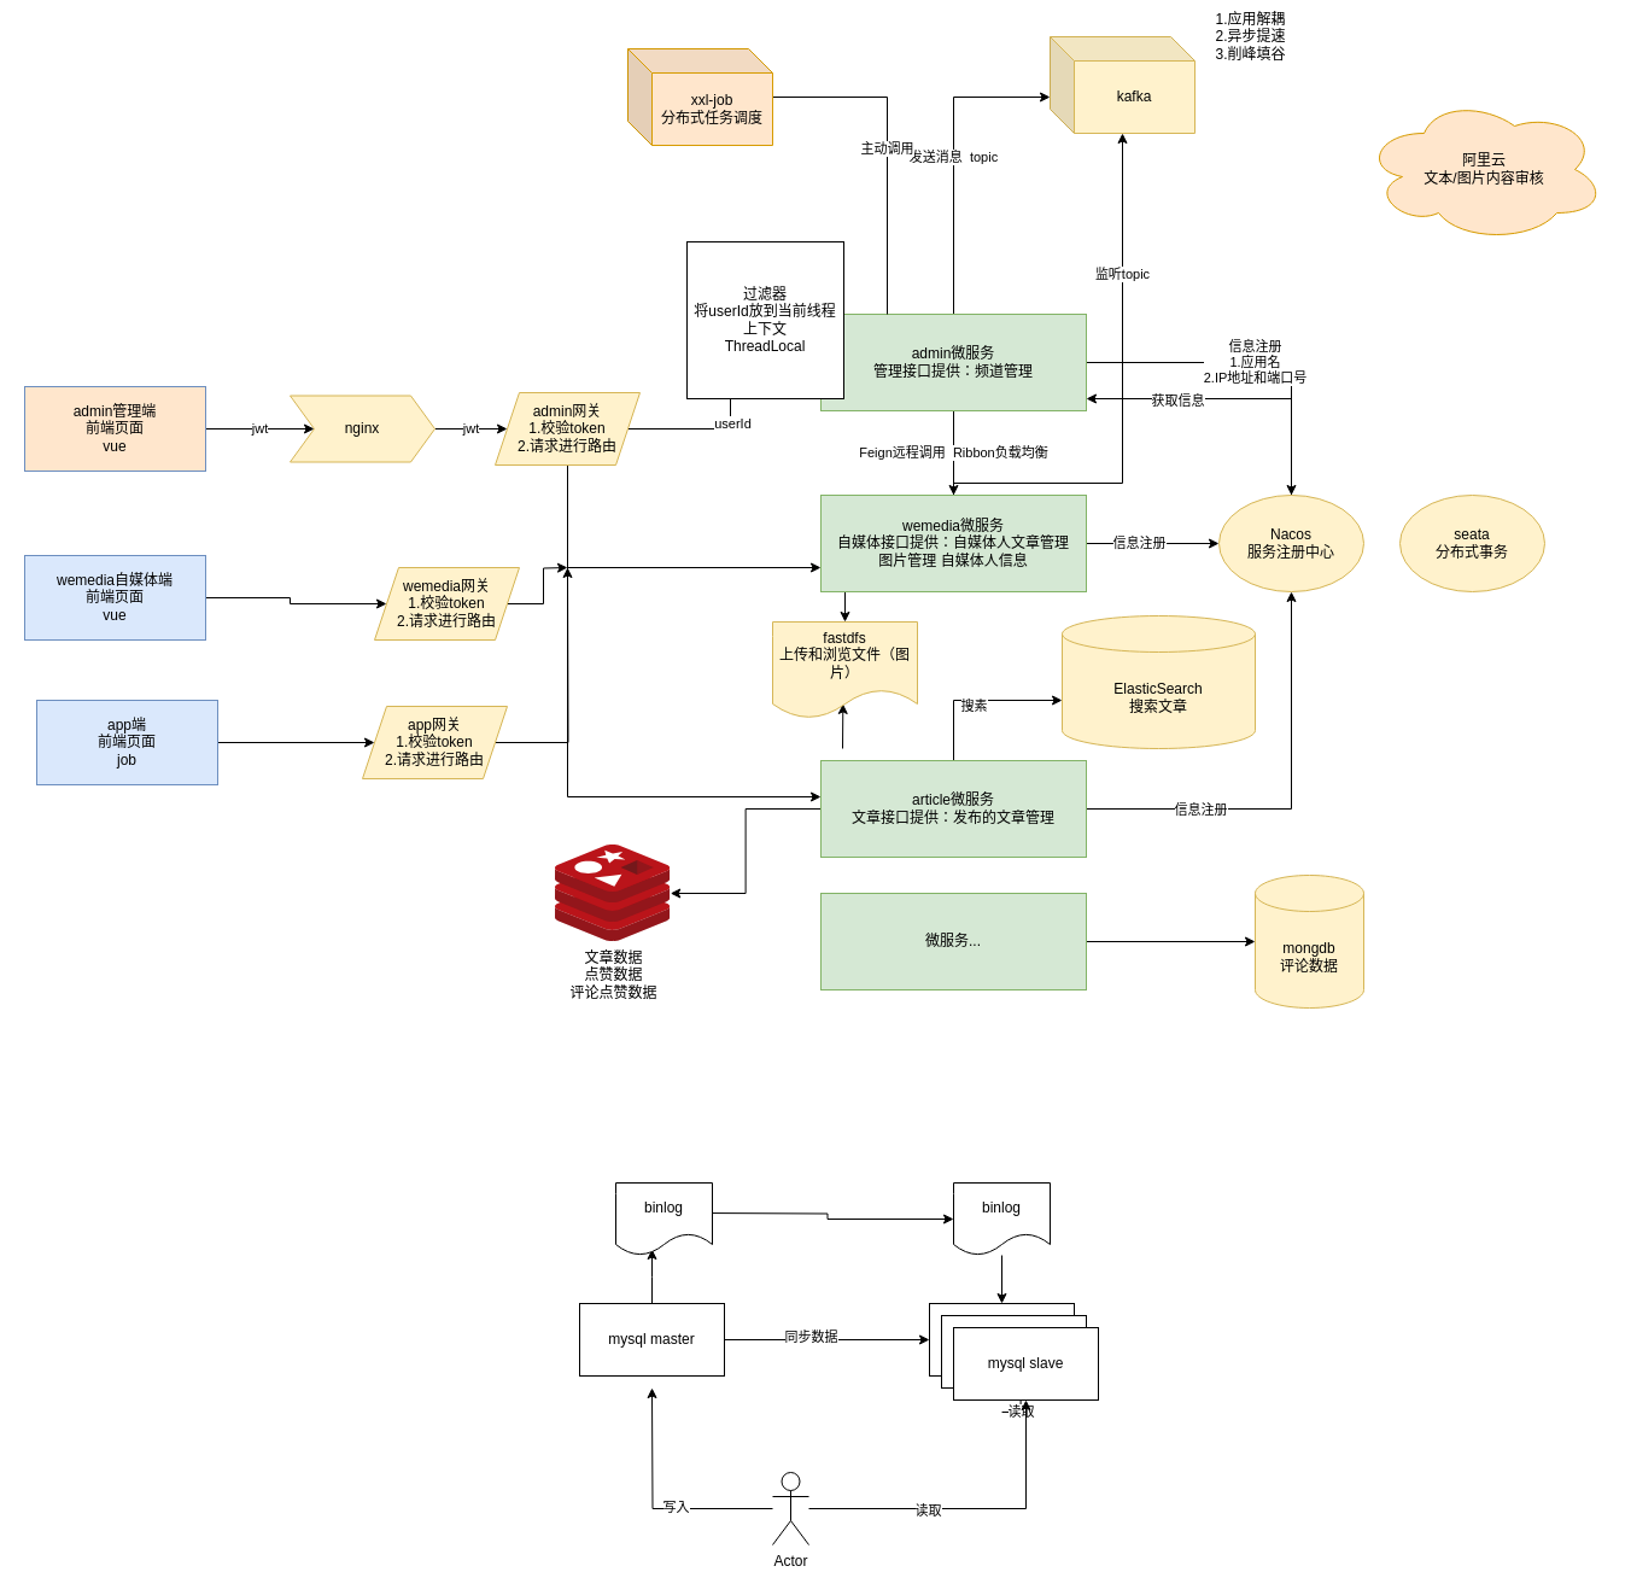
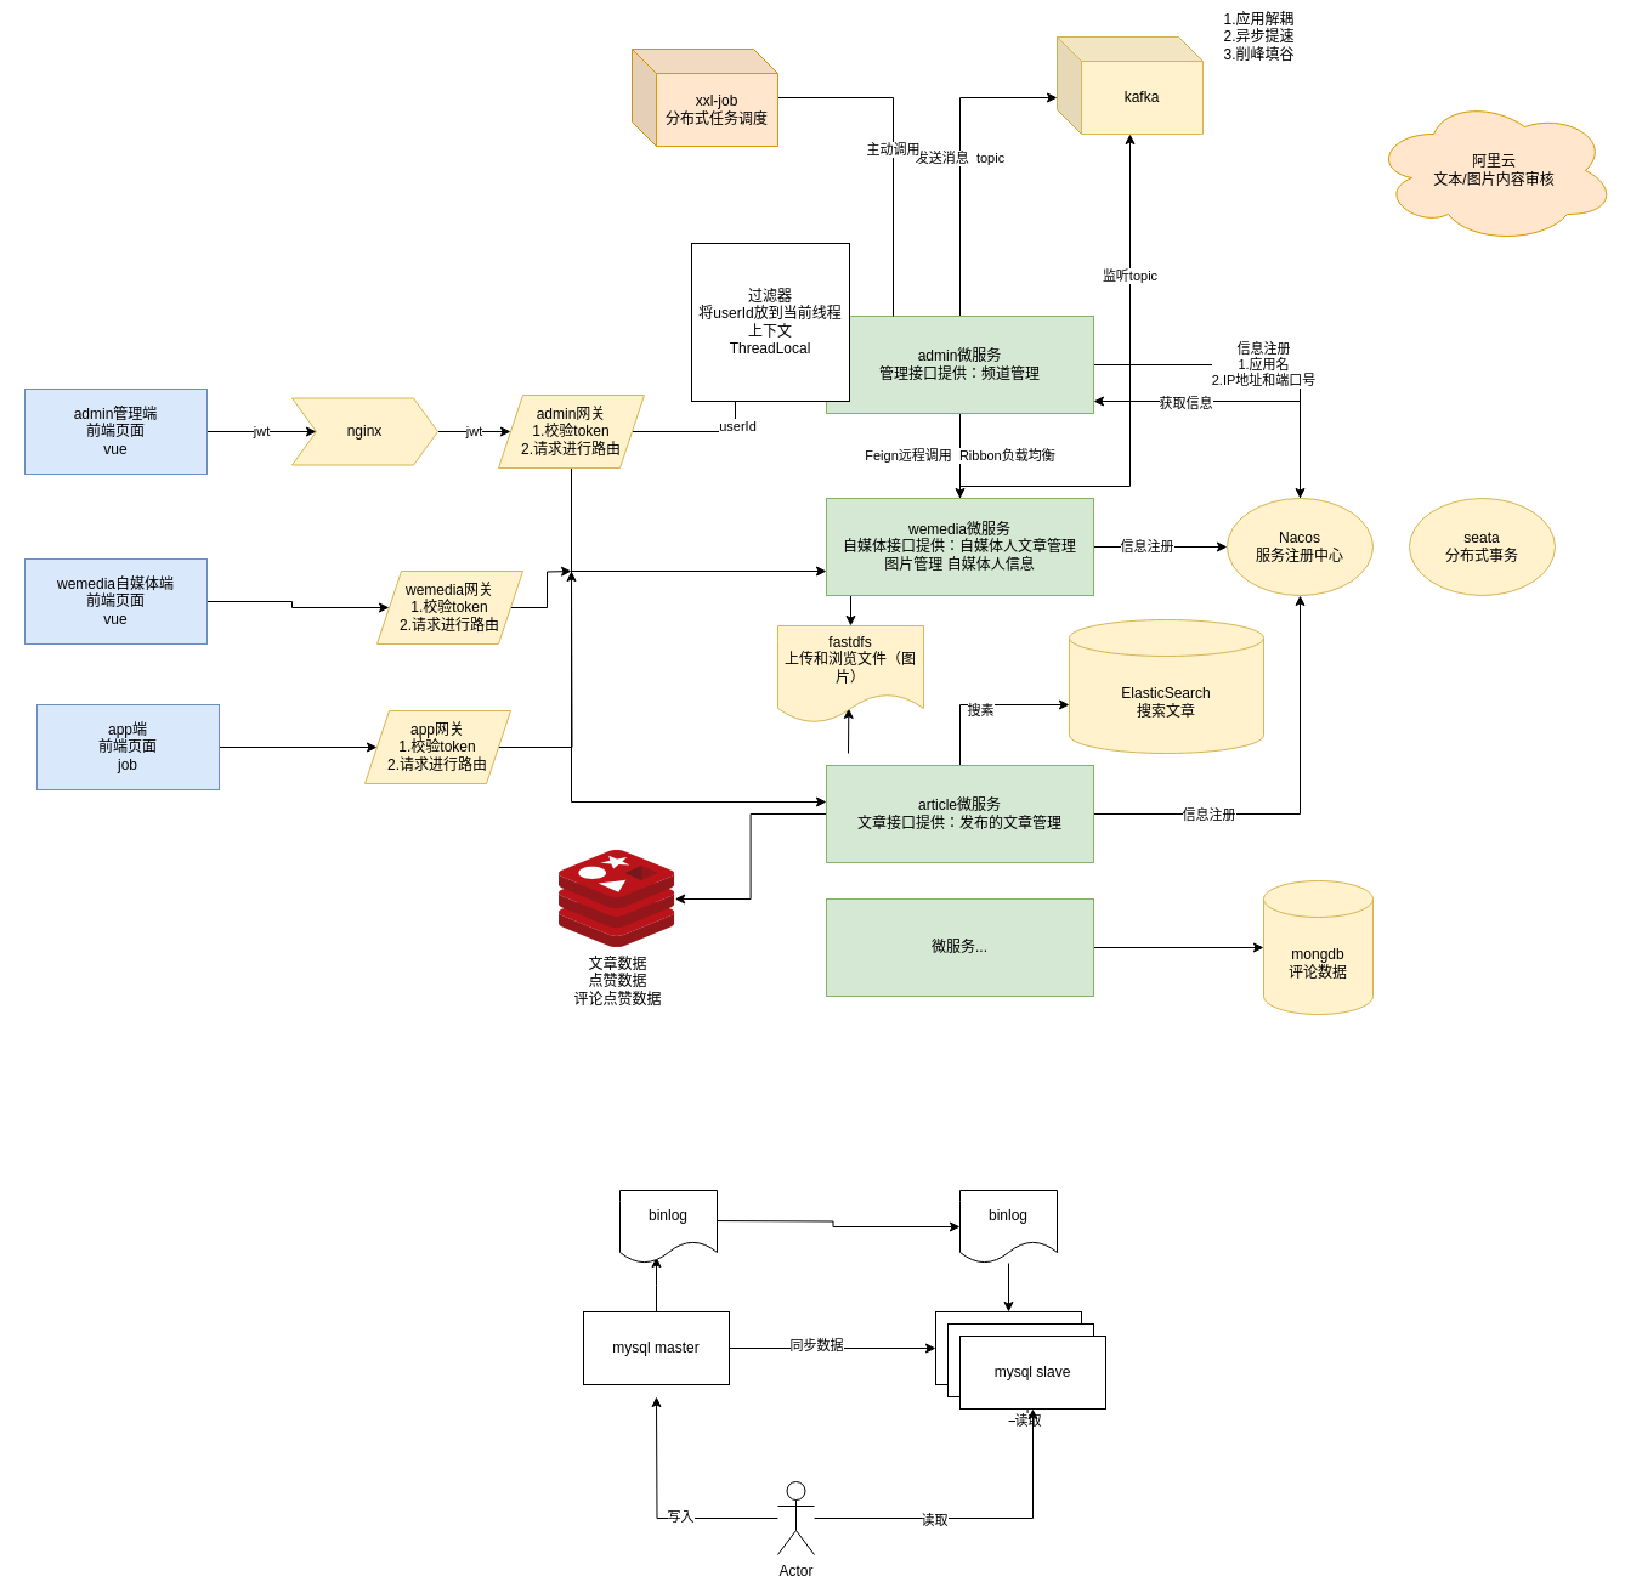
- <mxCell id="7" value="admin管理端&lt;br&gt;前端页面&lt;br&gt;vue" style="rounded=0;whiteSpace=wrap;html=1;fillColor=#ffe6cc;strokeColor=#6c8ebf;" vertex="1" parent="1"><mxGeometry x="20" y="320" width="150" height="70" as="geometry" /></mxCell>
+ <mxCell id="7" value="admin管理端&lt;br&gt;前端页面&lt;br&gt;vue" style="rounded=0;whiteSpace=wrap;html=1;fillColor=#dae8fc;strokeColor=#6c8ebf;" vertex="1" parent="1"><mxGeometry x="20" y="320" width="150" height="70" as="geometry" /></mxCell>
